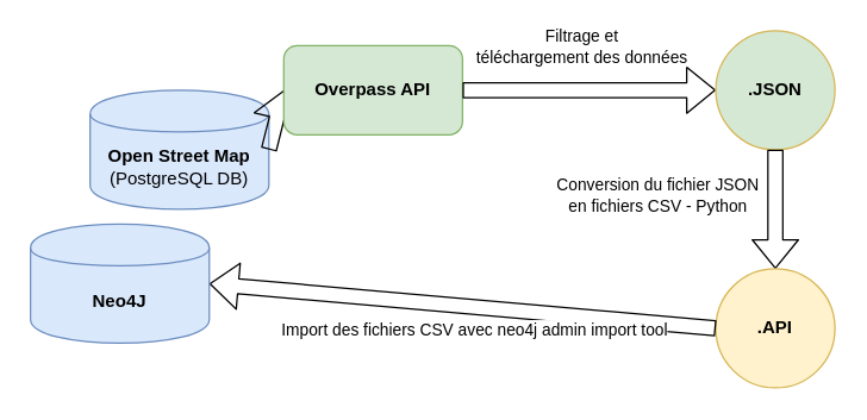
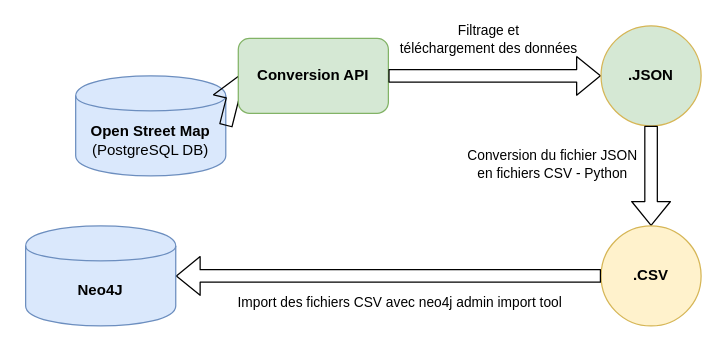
- <mxCell id="4" value="&lt;b&gt;Overpass API&lt;/b&gt;" style="rounded=1;whiteSpace=wrap;html=1;fillColor=#d5e8d4;strokeColor=#82b366;" parent="1" vertex="1"><mxGeometry x="190" y="30" width="120" height="60" as="geometry" /></mxCell>
+ <mxCell id="4" value="&lt;b&gt;Conversion API&lt;/b&gt;" style="rounded=1;whiteSpace=wrap;html=1;fillColor=#d5e8d4;strokeColor=#82b366;" parent="1" vertex="1"><mxGeometry x="190" y="30" width="120" height="60" as="geometry" /></mxCell>
- <mxCell id="13" value="&lt;b&gt;Neo4J&lt;/b&gt;" style="shape=cylinder;whiteSpace=wrap;html=1;boundedLbl=1;backgroundOutline=1;fillColor=#dae8fc;strokeColor=#6c8ebf;" parent="1" vertex="1"><mxGeometry x="20" y="150" width="120" height="80" as="geometry" /></mxCell>
+ <mxCell id="13" value="&lt;b&gt;Neo4J&lt;/b&gt;" style="shape=cylinder;whiteSpace=wrap;html=1;boundedLbl=1;backgroundOutline=1;fillColor=#dae8fc;strokeColor=#6c8ebf;" parent="1" vertex="1"><mxGeometry x="20" y="180" width="120" height="80" as="geometry" /></mxCell>
- <mxCell id="10" value="&lt;b&gt;.API&lt;/b&gt;" style="ellipse;whiteSpace=wrap;html=1;aspect=fixed;fillColor=#fff2cc;strokeColor=#d6b656;" parent="1" vertex="1"><mxGeometry x="480" y="180" width="80" height="80" as="geometry" /></mxCell>
+ <mxCell id="10" value="&lt;b&gt;.CSV&lt;/b&gt;" style="ellipse;whiteSpace=wrap;html=1;aspect=fixed;fillColor=#fff2cc;strokeColor=#d6b656;" parent="1" vertex="1"><mxGeometry x="480" y="180" width="80" height="80" as="geometry" /></mxCell>
